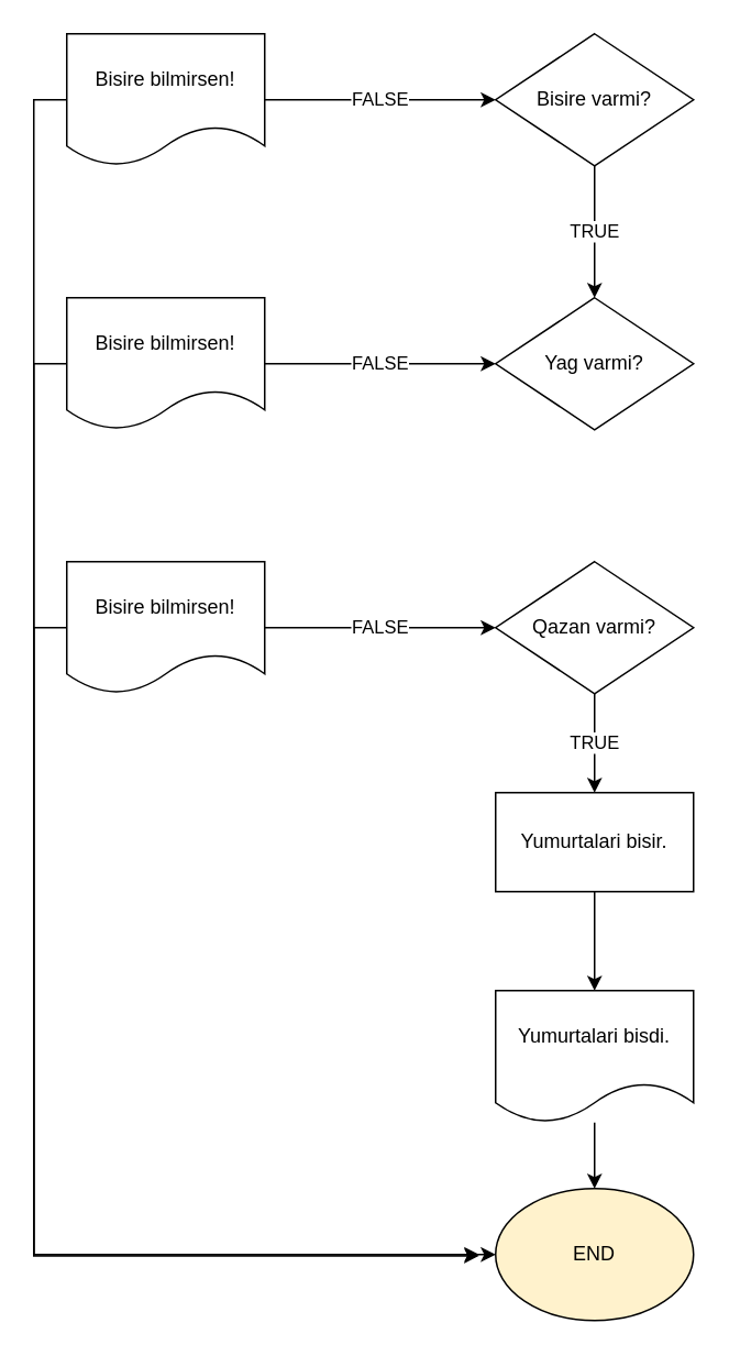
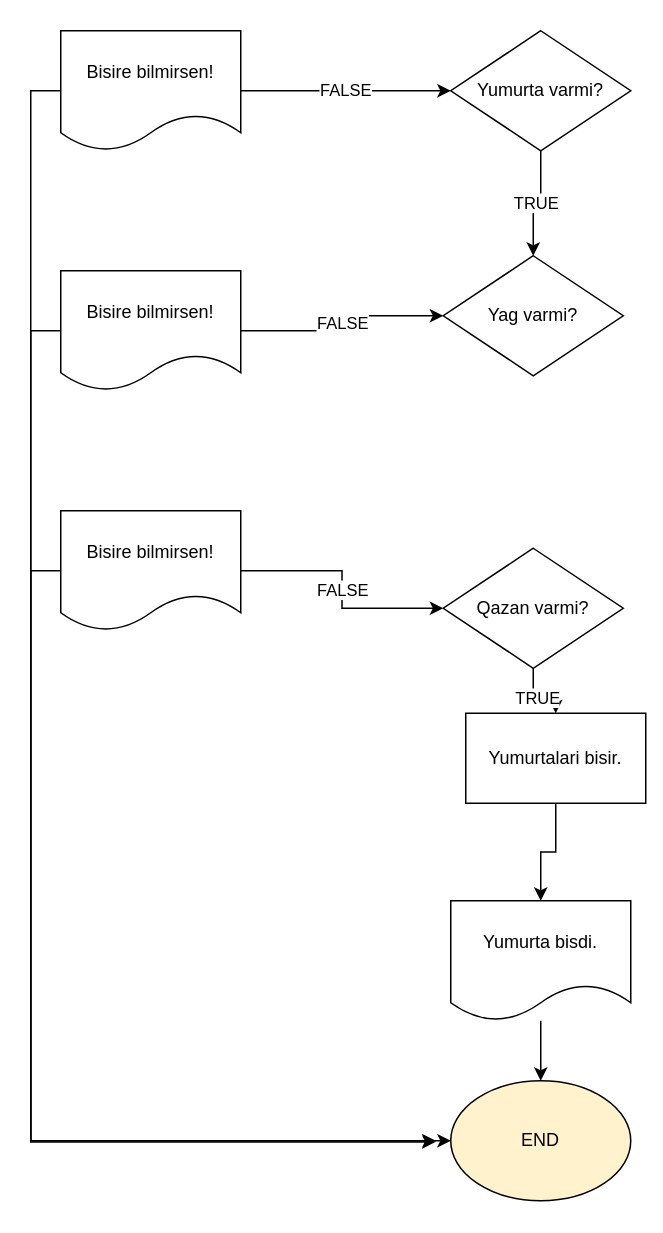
- <mxCell id="4" value="Bisire varmi?" style="rhombus;whiteSpace=wrap;html=1;" vertex="1" parent="1"><mxGeometry x="300" y="20" width="120" height="80" as="geometry" /></mxCell>
+ <mxCell id="4" value="Yumurta varmi?" style="rhombus;whiteSpace=wrap;html=1;" vertex="1" parent="1"><mxGeometry x="300" y="20" width="120" height="80" as="geometry" /></mxCell>
- <mxCell id="5" value="Yag varmi?" style="rhombus;whiteSpace=wrap;html=1;" vertex="1" parent="1"><mxGeometry x="300" y="180" width="120" height="80" as="geometry" /></mxCell>
+ <mxCell id="5" value="Yag varmi?" style="rhombus;whiteSpace=wrap;html=1;" vertex="1" parent="1"><mxGeometry x="295" y="170" width="120" height="80" as="geometry" /></mxCell>
- <mxCell id="7" value="Qazan varmi?" style="rhombus;whiteSpace=wrap;html=1;" vertex="1" parent="1"><mxGeometry x="300" y="340" width="120" height="80" as="geometry" /></mxCell>
+ <mxCell id="7" value="Qazan varmi?" style="rhombus;whiteSpace=wrap;html=1;" vertex="1" parent="1"><mxGeometry x="295" y="365" width="120" height="80" as="geometry" /></mxCell>
- <mxCell id="9" value="Yumurtalari bisir." style="rounded=0;whiteSpace=wrap;html=1;" vertex="1" parent="1"><mxGeometry x="300" y="480" width="120" height="60" as="geometry" /></mxCell>
+ <mxCell id="9" value="Yumurtalari bisir." style="rounded=0;whiteSpace=wrap;html=1;" vertex="1" parent="1"><mxGeometry x="310" y="475" width="120" height="60" as="geometry" /></mxCell>
- <mxCell id="11" value="Yumurtalari bisdi." style="shape=document;whiteSpace=wrap;html=1;boundedLbl=1;" vertex="1" parent="1"><mxGeometry x="300" y="600" width="120" height="80" as="geometry" /></mxCell>
+ <mxCell id="11" value="Yumurta bisdi." style="shape=document;whiteSpace=wrap;html=1;boundedLbl=1;" vertex="1" parent="1"><mxGeometry x="300" y="600" width="120" height="80" as="geometry" /></mxCell>
